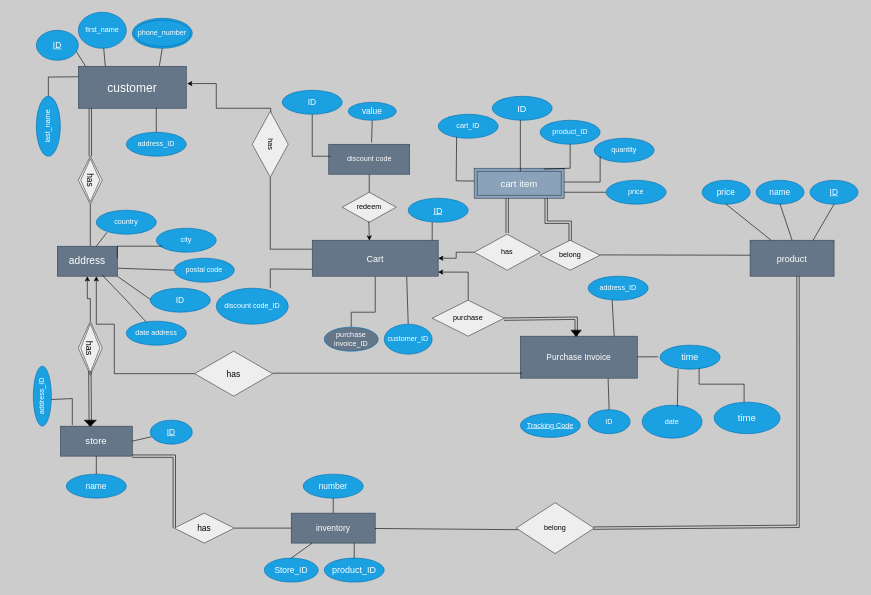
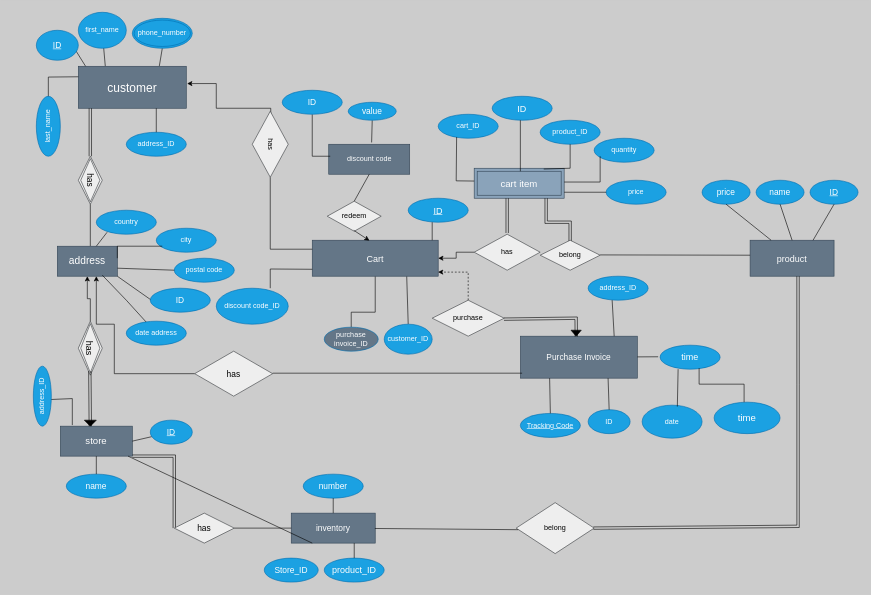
- <mxCell id="49" value="redeem" style="shape=rhombus;perimeter=rhombusPerimeter;whiteSpace=wrap;html=1;align=center;fillColor=#eeeeee;strokeColor=#36393d;" parent="1" vertex="1"><mxGeometry x="570" y="320" width="90" height="50" as="geometry" /></mxCell>
+ <mxCell id="49" value="redeem" style="shape=rhombus;perimeter=rhombusPerimeter;whiteSpace=wrap;html=1;align=center;fillColor=#eeeeee;strokeColor=#36393d;" parent="1" vertex="1"><mxGeometry x="545" y="335" width="90" height="50" as="geometry" /></mxCell>
- <mxCell id="51" value="" style="edgeStyle=orthogonalEdgeStyle;rounded=0;orthogonalLoop=1;jettySize=auto;html=1;entryX=0.999;entryY=0.886;entryDx=0;entryDy=0;entryPerimeter=0;" edge="1" parent="1" source="52" target="43"><mxGeometry relative="1" as="geometry" /></mxCell>
+ <mxCell id="51" value="" style="edgeStyle=orthogonalEdgeStyle;rounded=0;orthogonalLoop=1;jettySize=auto;html=1;entryX=0.999;entryY=0.886;entryDx=0;entryDy=0;entryPerimeter=0;dashed=1;" edge="1" parent="1" source="52" target="43"><mxGeometry relative="1" as="geometry" /></mxCell>
+ <mxCell id="26" value="" style="endArrow=none;html=1;rounded=0;entryX=0.5;entryY=0;entryDx=0;entryDy=0;exitX=0.25;exitY=1;exitDx=0;exitDy=0;" parent="1" source="24" target="25" edge="1"><mxGeometry relative="1" as="geometry"><mxPoint x="465" y="580" as="sourcePoint" /><mxPoint x="465" y="611" as="targetPoint" /><Array as="points" /></mxGeometry></mxCell>
- <mxCell id="64" value="" style="endArrow=none;html=1;rounded=0;exitX=0.25;exitY=1;exitDx=0;exitDy=0;entryX=0.5;entryY=0;entryDx=0;entryDy=0;" parent="1" source="56" target="61" edge="1"><mxGeometry relative="1" as="geometry"><mxPoint x="590" y="870" as="sourcePoint" /><mxPoint x="750" y="870" as="targetPoint" /></mxGeometry></mxCell>
+ <mxCell id="64" value="" style="endArrow=none;html=1;rounded=0;exitX=0.25;exitY=1;exitDx=0;exitDy=0;" parent="1" source="56" target="12" edge="1"><mxGeometry relative="1" as="geometry"><mxPoint x="590" y="870" as="sourcePoint" /><mxPoint x="750" y="870" as="targetPoint" /></mxGeometry></mxCell>
